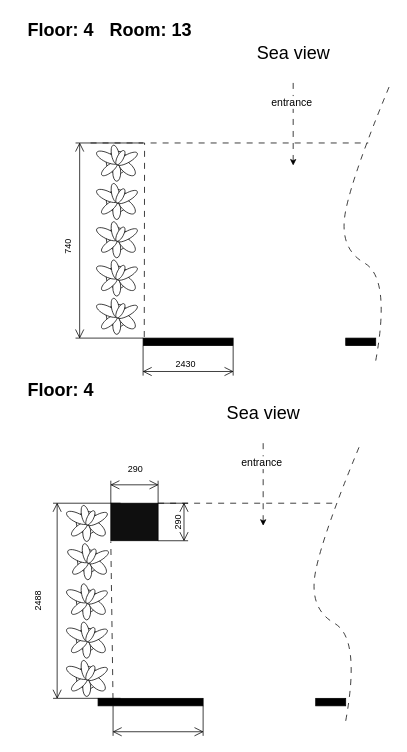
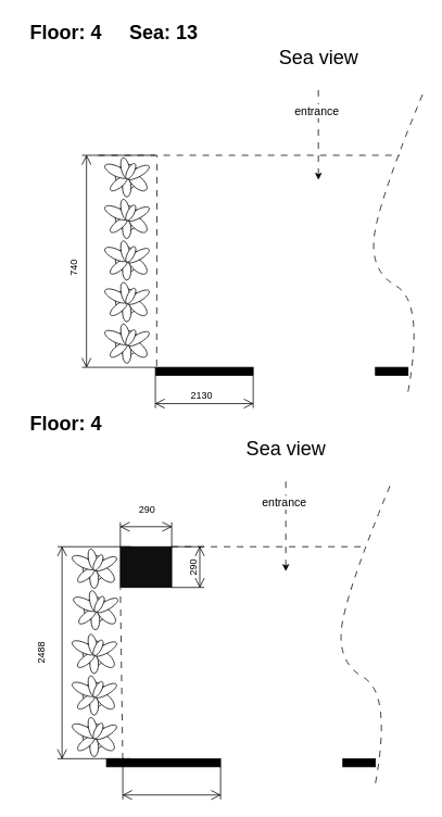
- <mxCell id="3" value="Room: 13" style="text;strokeColor=none;fillColor=none;html=1;fontSize=24;fontStyle=1;verticalAlign=middle;align=center;" parent="1" vertex="1"><mxGeometry x="150" y="20" width="100" height="40" as="geometry" /></mxCell>
+ <mxCell id="3" value="Sea: 13" style="text;strokeColor=none;fillColor=none;html=1;fontSize=24;fontStyle=1;verticalAlign=middle;align=center;" parent="1" vertex="1"><mxGeometry x="150" y="20" width="100" height="40" as="geometry" /></mxCell>
- <mxCell id="21" value="2430" style="text;html=1;strokeColor=none;fillColor=none;align=center;verticalAlign=middle;whiteSpace=wrap;rounded=0;" vertex="1" parent="1"><mxGeometry x="217" y="470" width="60" height="30" as="geometry" /></mxCell>
+ <mxCell id="21" value="2130" style="text;html=1;strokeColor=none;fillColor=none;align=center;verticalAlign=middle;whiteSpace=wrap;rounded=0;" vertex="1" parent="1"><mxGeometry x="217" y="470" width="60" height="30" as="geometry" /></mxCell>
